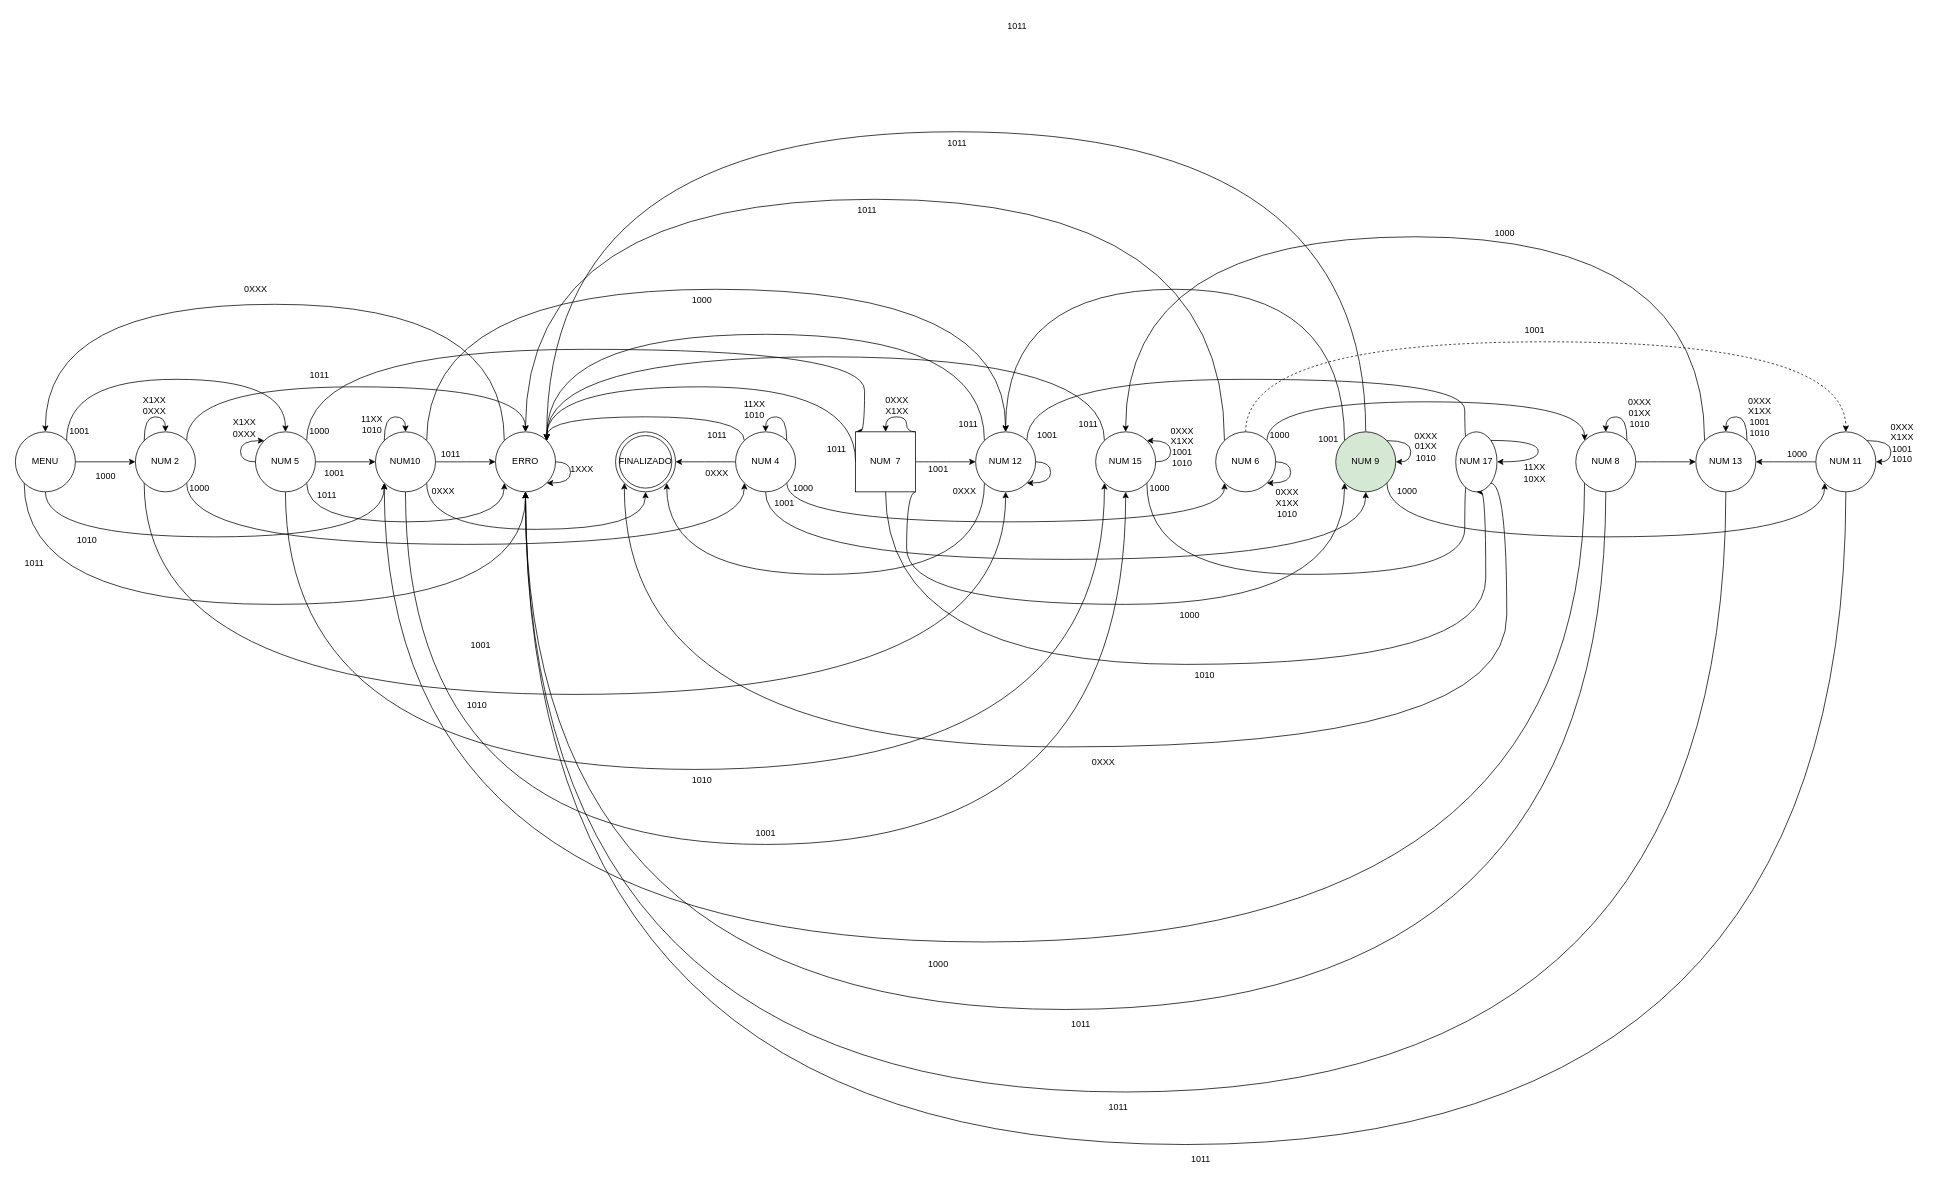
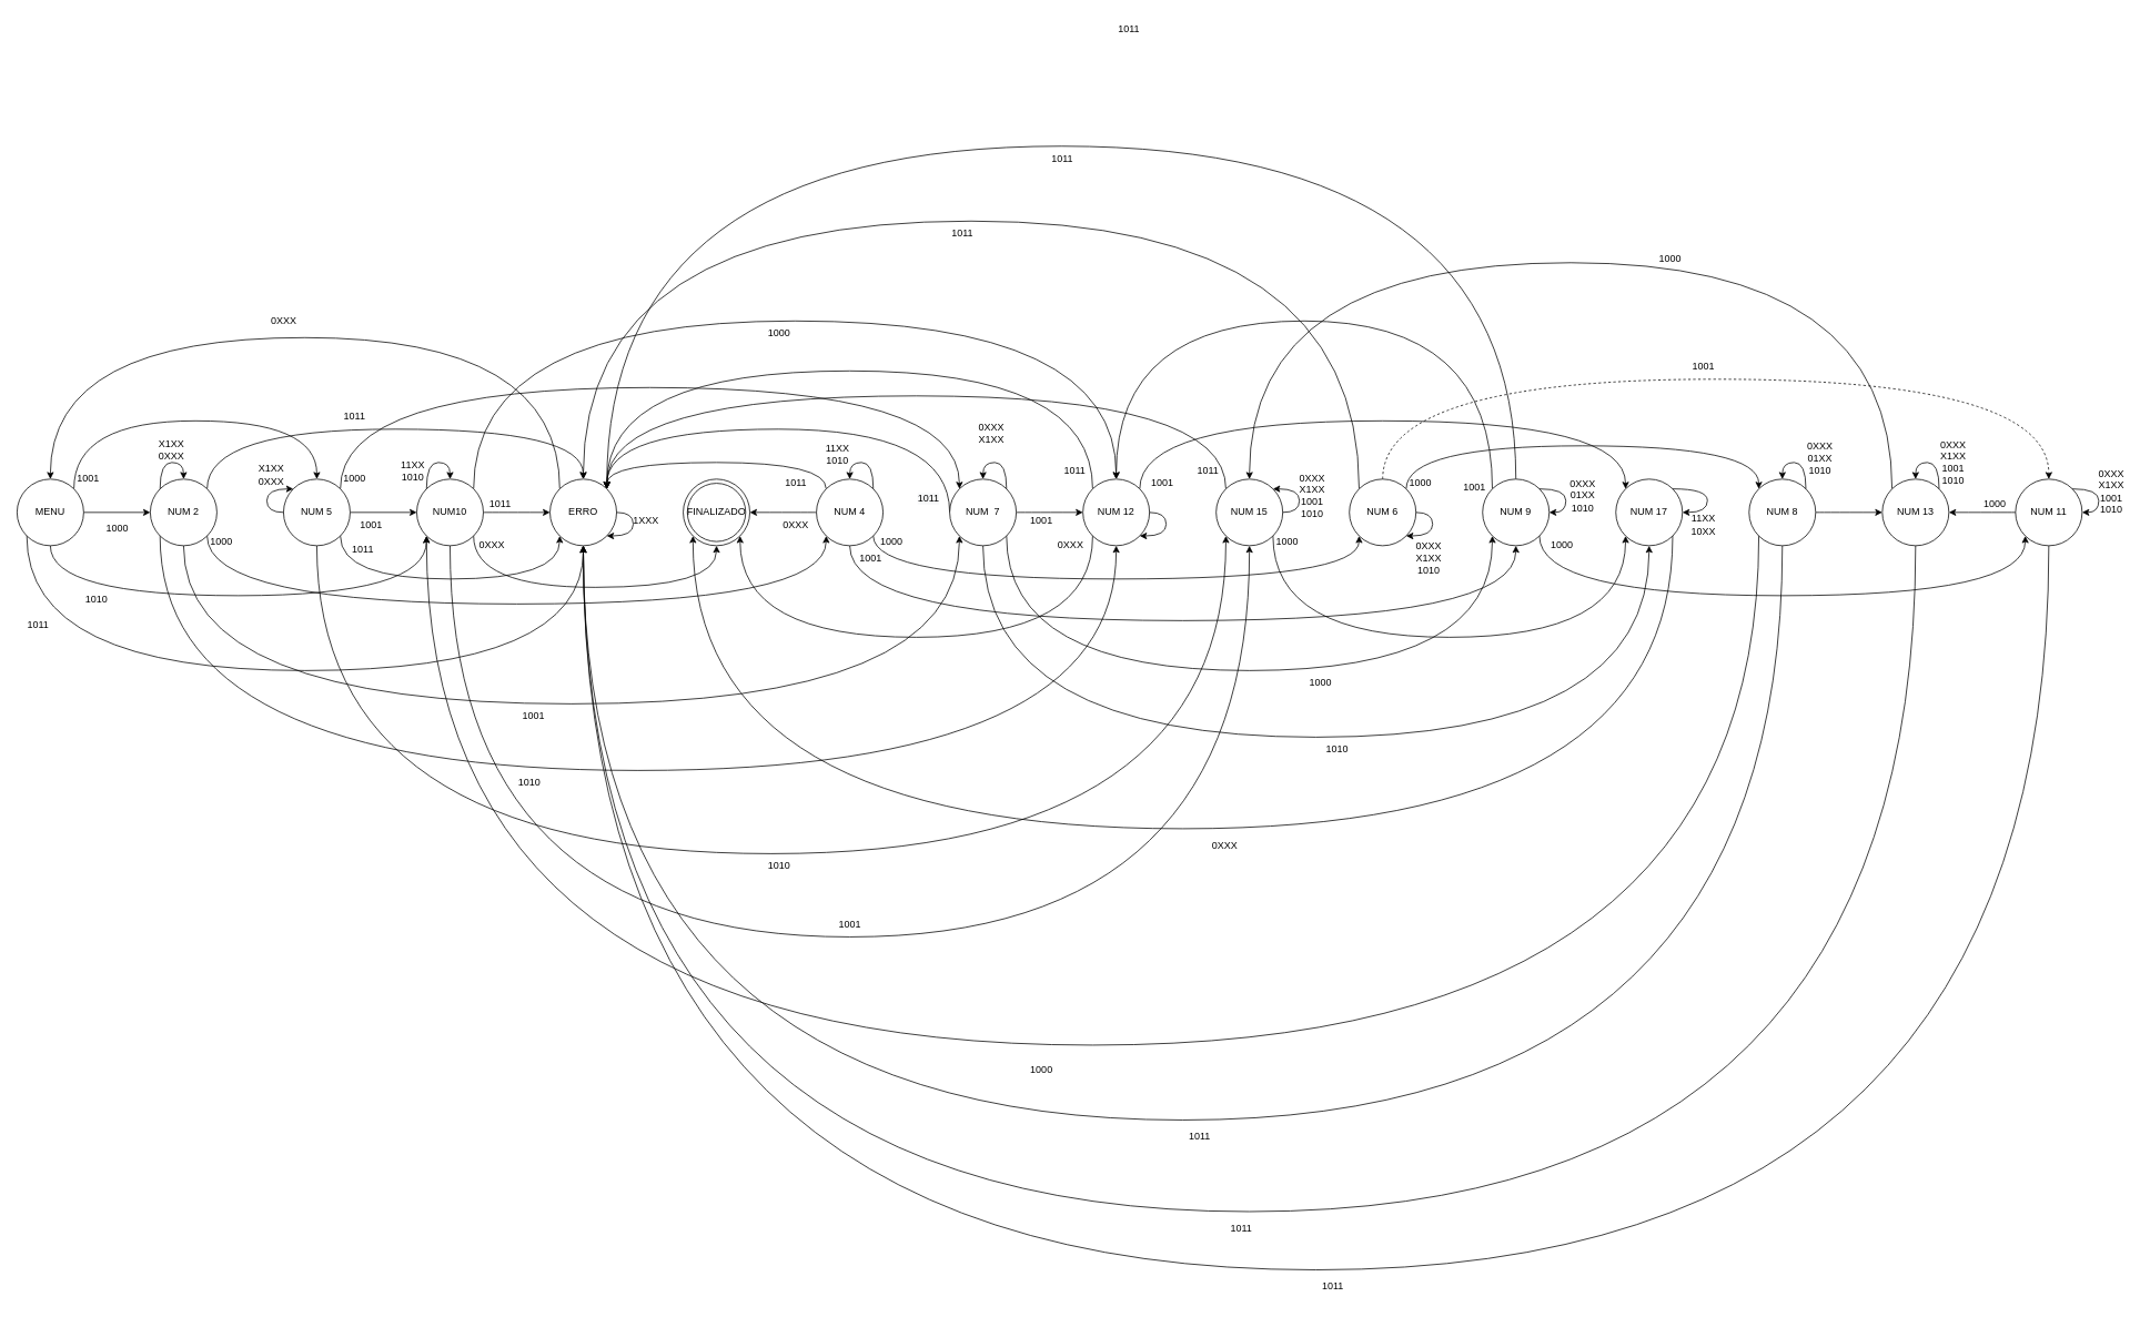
- <mxCell id="83" value="0XXX&lt;br&gt;X1XX" style="text;html=1;align=center;verticalAlign=middle;resizable=0;points=[];autosize=1;strokeColor=none;fillColor=none;" vertex="1" parent="1"><mxGeometry x="1170" y="520" width="50" height="40" as="geometry" /></mxCell>
+ <mxCell id="83" value="0XXX&lt;br&gt;X1XX" style="text;html=1;align=center;verticalAlign=middle;resizable=0;points=[];autosize=1;strokeColor=none;fillColor=none;" vertex="1" parent="1"><mxGeometry x="1165" y="500" width="50" height="40" as="geometry" /></mxCell>
- <mxCell id="47" value="NUM&amp;nbsp; 7" style="whiteSpace=wrap;html=1;aspect=fixed;rounded=0;" vertex="1" parent="1"><mxGeometry x="1140" y="575" width="80" height="80" as="geometry" /></mxCell>
+ <mxCell id="47" value="NUM&amp;nbsp; 7" style="ellipse;whiteSpace=wrap;html=1;aspect=fixed;" vertex="1" parent="1"><mxGeometry x="1140" y="575" width="80" height="80" as="geometry" /></mxCell>
- <mxCell id="61" value="NUM 9" style="ellipse;whiteSpace=wrap;html=1;aspect=fixed;fillColor=#d5e8d4;" vertex="1" parent="1"><mxGeometry x="1780" y="575" width="80" height="80" as="geometry" /></mxCell>
+ <mxCell id="61" value="NUM 9" style="ellipse;whiteSpace=wrap;html=1;aspect=fixed;" vertex="1" parent="1"><mxGeometry x="1780" y="575" width="80" height="80" as="geometry" /></mxCell>
- <mxCell id="63" value="NUM 17" style="ellipse;whiteSpace=wrap;html=1;aspect=fixed;" vertex="1" parent="1"><mxGeometry x="1940" y="575" width="55" height="80" as="geometry" /></mxCell>
+ <mxCell id="63" value="NUM 17" style="ellipse;whiteSpace=wrap;html=1;aspect=fixed;" vertex="1" parent="1"><mxGeometry x="1940" y="575" width="80" height="80" as="geometry" /></mxCell>
+ <mxCell id="10" style="edgeStyle=orthogonalEdgeStyle;curved=1;orthogonalLoop=1;jettySize=auto;html=1;exitX=0.5;exitY=1;exitDx=0;exitDy=0;entryX=0;entryY=1;entryDx=0;entryDy=0;" edge="1" parent="1" source="11" target="47"><mxGeometry relative="1" as="geometry"><Array as="points"><mxPoint x="220" y="845" /><mxPoint x="1152" y="845" /></Array></mxGeometry></mxCell>
